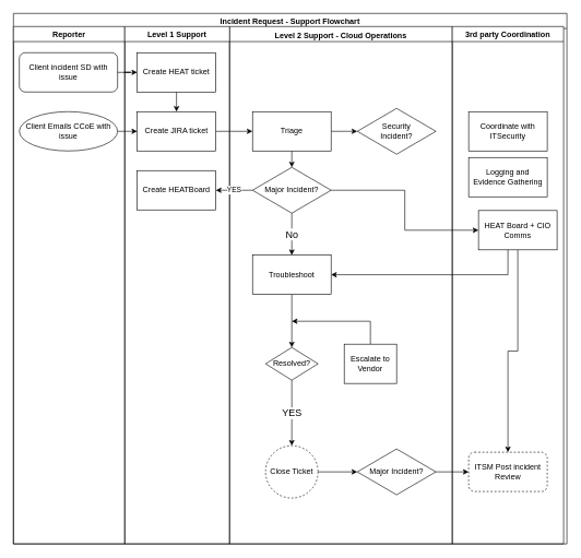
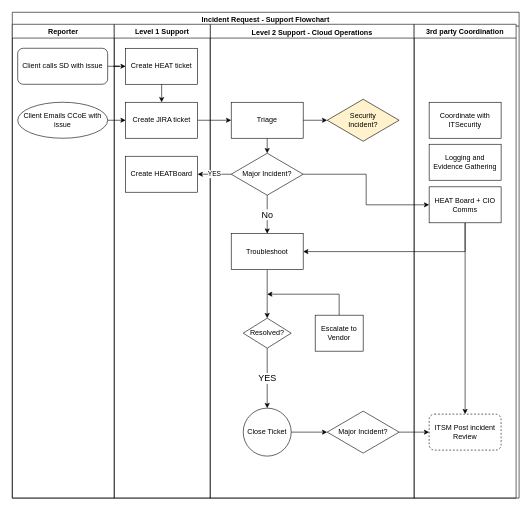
- <mxCell id="4" value="Client incident SD with issue" style="rounded=1;whiteSpace=wrap;html=1;" parent="3" vertex="1"><mxGeometry x="9" y="40" width="150" height="60" as="geometry" /></mxCell>
+ <mxCell id="4" value="Client calls SD with issue" style="rounded=1;whiteSpace=wrap;html=1;" parent="3" vertex="1"><mxGeometry x="9" y="40" width="150" height="60" as="geometry" /></mxCell>
- <mxCell id="19" value="Security &lt;br&gt;Incident?" style="rhombus;whiteSpace=wrap;html=1;" parent="6" vertex="1"><mxGeometry x="195" y="125" width="120" height="70" as="geometry" /></mxCell>
+ <mxCell id="19" value="Security &lt;br&gt;Incident?" style="rhombus;whiteSpace=wrap;html=1;fillColor=#fff2cc;" parent="6" vertex="1"><mxGeometry x="195" y="125" width="120" height="70" as="geometry" /></mxCell>
- <mxCell id="32" value="HEAT Board + CIO Comms" style="rounded=0;whiteSpace=wrap;html=1;" parent="30" vertex="1"><mxGeometry x="40" y="281" width="120" height="60" as="geometry" /></mxCell>
+ <mxCell id="32" value="HEAT Board + CIO Comms" style="rounded=0;whiteSpace=wrap;html=1;" parent="30" vertex="1"><mxGeometry x="25" y="271" width="120" height="60" as="geometry" /></mxCell>
- <mxCell id="18" value="Close Ticket" style="ellipse;whiteSpace=wrap;html=1;aspect=fixed;dashed=1;" parent="6" vertex="1"><mxGeometry x="55" y="640" width="80" height="80" as="geometry" /></mxCell>
+ <mxCell id="18" value="Close Ticket" style="ellipse;whiteSpace=wrap;html=1;aspect=fixed;" parent="6" vertex="1"><mxGeometry x="55" y="640" width="80" height="80" as="geometry" /></mxCell>
